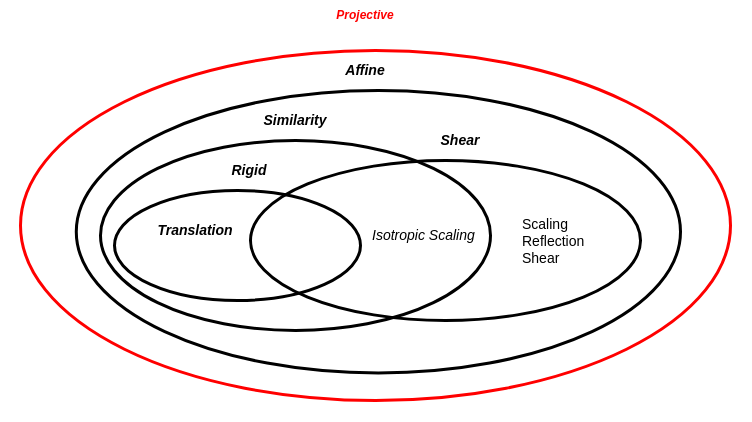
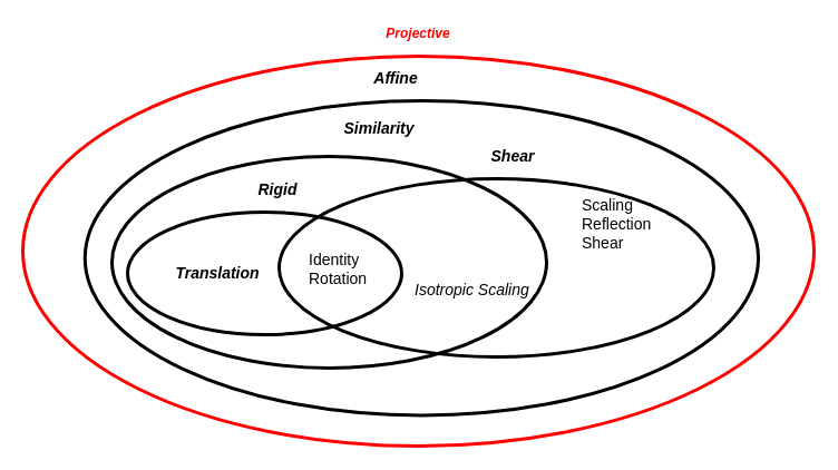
- <mxCell id="7" value="Projective" style="text;html=1;strokeColor=none;fillColor=none;align=center;verticalAlign=middle;whiteSpace=wrap;rounded=0;fontColor=#FF0000;fontStyle=3" vertex="1" parent="1"><mxGeometry x="310" y="5" width="110" height="20" as="geometry" /></mxCell>
+ <mxCell id="7" value="Projective" style="text;html=1;strokeColor=none;fillColor=none;align=center;verticalAlign=middle;whiteSpace=wrap;rounded=0;fontColor=#FF0000;fontStyle=3" vertex="1" parent="1"><mxGeometry x="320" y="20" width="110" height="20" as="geometry" /></mxCell>
- <mxCell id="8" value="Affine" style="text;html=1;strokeColor=none;fillColor=none;align=center;verticalAlign=middle;whiteSpace=wrap;rounded=0;fontColor=#000000;fontSize=14;fontStyle=3" vertex="1" parent="1"><mxGeometry x="320" y="60" width="90" height="20" as="geometry" /></mxCell>
+ <mxCell id="8" value="Affine" style="text;html=1;strokeColor=none;fillColor=none;align=center;verticalAlign=middle;whiteSpace=wrap;rounded=0;fontColor=#000000;fontSize=14;fontStyle=3" vertex="1" parent="1"><mxGeometry x="310" y="60" width="90" height="20" as="geometry" /></mxCell>
- <mxCell id="9" value="Similarity" style="text;html=1;strokeColor=none;fillColor=none;align=center;verticalAlign=middle;whiteSpace=wrap;rounded=0;fontColor=#000000;fontSize=14;fontStyle=3" vertex="1" parent="1"><mxGeometry x="250" y="110" width="90" height="20" as="geometry" /></mxCell>
+ <mxCell id="9" value="Similarity" style="text;html=1;strokeColor=none;fillColor=none;align=center;verticalAlign=middle;whiteSpace=wrap;rounded=0;fontColor=#000000;fontSize=14;fontStyle=3" vertex="1" parent="1"><mxGeometry x="295" y="105" width="90" height="20" as="geometry" /></mxCell>
- <mxCell id="12" value="Translation" style="text;html=1;strokeColor=none;fillColor=none;align=center;verticalAlign=middle;whiteSpace=wrap;rounded=0;fontColor=#000000;fontSize=14;fontStyle=3" vertex="1" parent="1"><mxGeometry x="150" y="220" width="90" height="20" as="geometry" /></mxCell>
+ <mxCell id="12" value="Translation" style="text;html=1;strokeColor=none;fillColor=none;align=center;verticalAlign=middle;whiteSpace=wrap;rounded=0;fontColor=#000000;fontSize=14;fontStyle=3" vertex="1" parent="1"><mxGeometry x="150" y="235" width="90" height="20" as="geometry" /></mxCell>
- <mxCell id="13" value="Isotropic Scaling" style="text;html=1;strokeColor=none;fillColor=none;align=left;verticalAlign=middle;whiteSpace=wrap;rounded=0;fontColor=#000000;fontSize=14;fontStyle=2" vertex="1" parent="1"><mxGeometry x="370" y="225" width="110" height="20" as="geometry" /></mxCell>
+ <mxCell id="13" value="Isotropic Scaling" style="text;html=1;strokeColor=none;fillColor=none;align=left;verticalAlign=middle;whiteSpace=wrap;rounded=0;fontColor=#000000;fontSize=14;fontStyle=2" vertex="1" parent="1"><mxGeometry x="370" y="250" width="110" height="20" as="geometry" /></mxCell>
- <mxCell id="15" value="Scaling&lt;br&gt;Reflection&lt;br&gt;Shear" style="text;html=1;strokeColor=none;fillColor=none;align=left;verticalAlign=middle;whiteSpace=wrap;rounded=0;fontSize=14;fontColor=#000000;" vertex="1" parent="1"><mxGeometry x="520" y="211" width="90" height="59" as="geometry" /></mxCell>
+ <mxCell id="15" value="Scaling&lt;br&gt;Reflection&lt;br&gt;Shear" style="text;html=1;strokeColor=none;fillColor=none;align=left;verticalAlign=middle;whiteSpace=wrap;rounded=0;fontSize=14;fontColor=#000000;" vertex="1" parent="1"><mxGeometry x="520" y="171" width="90" height="59" as="geometry" /></mxCell>
+ <mxCell id="14" value="Identity Rotation" style="text;html=1;strokeColor=none;fillColor=none;align=left;verticalAlign=middle;whiteSpace=wrap;rounded=0;fontSize=14;fontColor=#000000;" vertex="1" parent="1"><mxGeometry x="275" y="231" width="40" height="20" as="geometry" /></mxCell>
